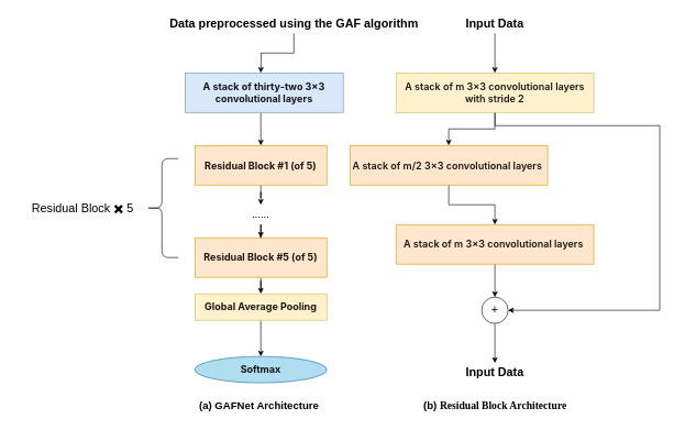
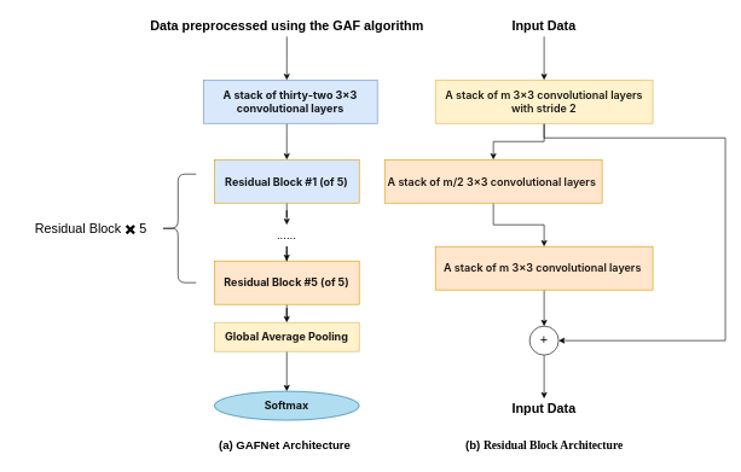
- <mxCell id="3" value="&lt;b&gt;&lt;font style=&quot;font-size: 18px;&quot;&gt;Data preprocessed&amp;nbsp;&lt;/font&gt;&lt;span style=&quot;font-size: 18px; background-color: transparent; color: light-dark(rgb(0, 0, 0), rgb(255, 255, 255));&quot;&gt;using the GAF algorithm&lt;/span&gt;&lt;/b&gt;" style="text;html=1;align=center;verticalAlign=middle;whiteSpace=wrap;rounded=0;" vertex="1" parent="1"><mxGeometry x="253.75" y="20" width="382.5" height="30" as="geometry" /></mxCell>
+ <mxCell id="3" value="&lt;b&gt;&lt;font style=&quot;font-size: 18px;&quot;&gt;Data preprocessed&amp;nbsp;&lt;/font&gt;&lt;span style=&quot;font-size: 18px; background-color: transparent; color: light-dark(rgb(0, 0, 0), rgb(255, 255, 255));&quot;&gt;using the GAF algorithm&lt;/span&gt;&lt;/b&gt;" style="text;html=1;align=center;verticalAlign=middle;whiteSpace=wrap;rounded=0;" vertex="1" parent="1"><mxGeometry x="203.75" y="20" width="382.5" height="30" as="geometry" /></mxCell>
- <mxCell id="6" value="&lt;div&gt;&lt;span style=&quot;color: light-dark(rgba(0, 0, 0, 0.9), rgb(237, 237, 237)); font-family: &amp;quot;PingFang SC&amp;quot;, -apple-system, BlinkMacSystemFont, &amp;quot;Segoe UI&amp;quot;, Roboto, Ubuntu, &amp;quot;Helvetica Neue&amp;quot;, Helvetica, Arial, &amp;quot;Hiragino Sans GB&amp;quot;, &amp;quot;Microsoft YaHei UI&amp;quot;, &amp;quot;Microsoft YaHei&amp;quot;, &amp;quot;Source Han Sans CN&amp;quot;, sans-serif; font-size: 15px; font-variant-ligatures: inherit; text-align: start; caret-color: light-dark(rgba(0, 0, 0, 0.9), rgb(237, 237, 237)); background-color: transparent;&quot;&gt;&lt;b&gt;Residual Block #1 (of 5)&lt;/b&gt;&lt;/span&gt;&lt;/div&gt;" style="rounded=0;whiteSpace=wrap;html=1;fillColor=#ffe6cc;strokeColor=#d79b00;" vertex="1" parent="1"><mxGeometry x="295" y="220" width="200" height="60" as="geometry" /></mxCell>
+ <mxCell id="6" value="&lt;div&gt;&lt;span style=&quot;color: light-dark(rgba(0, 0, 0, 0.9), rgb(237, 237, 237)); font-family: &amp;quot;PingFang SC&amp;quot;, -apple-system, BlinkMacSystemFont, &amp;quot;Segoe UI&amp;quot;, Roboto, Ubuntu, &amp;quot;Helvetica Neue&amp;quot;, Helvetica, Arial, &amp;quot;Hiragino Sans GB&amp;quot;, &amp;quot;Microsoft YaHei UI&amp;quot;, &amp;quot;Microsoft YaHei&amp;quot;, &amp;quot;Source Han Sans CN&amp;quot;, sans-serif; font-size: 15px; font-variant-ligatures: inherit; text-align: start; caret-color: light-dark(rgba(0, 0, 0, 0.9), rgb(237, 237, 237)); background-color: transparent;&quot;&gt;&lt;b&gt;Residual Block #1 (of 5)&lt;/b&gt;&lt;/span&gt;&lt;/div&gt;" style="rounded=0;whiteSpace=wrap;html=1;fillColor=#dae8fc;strokeColor=#d79b00;" vertex="1" parent="1"><mxGeometry x="295" y="220" width="200" height="60" as="geometry" /></mxCell>
